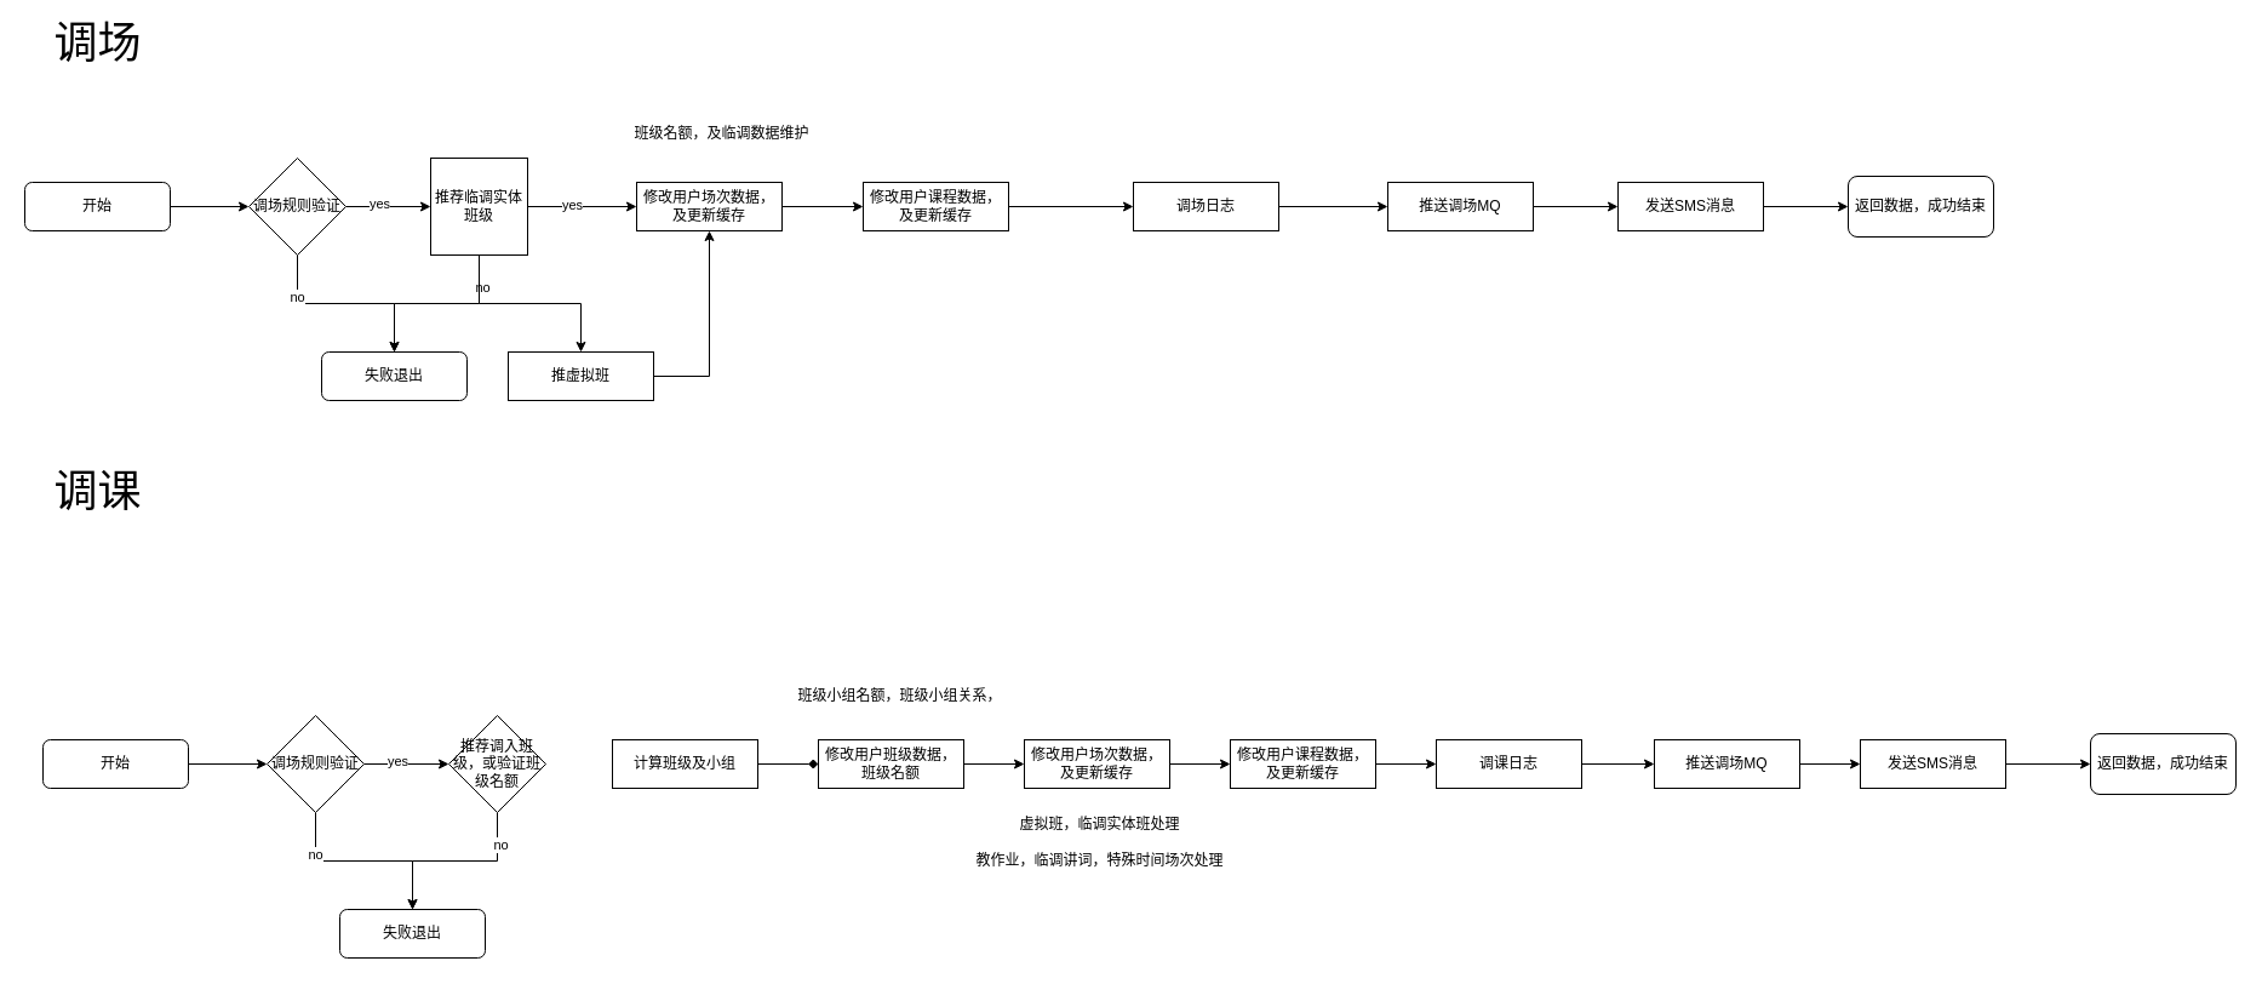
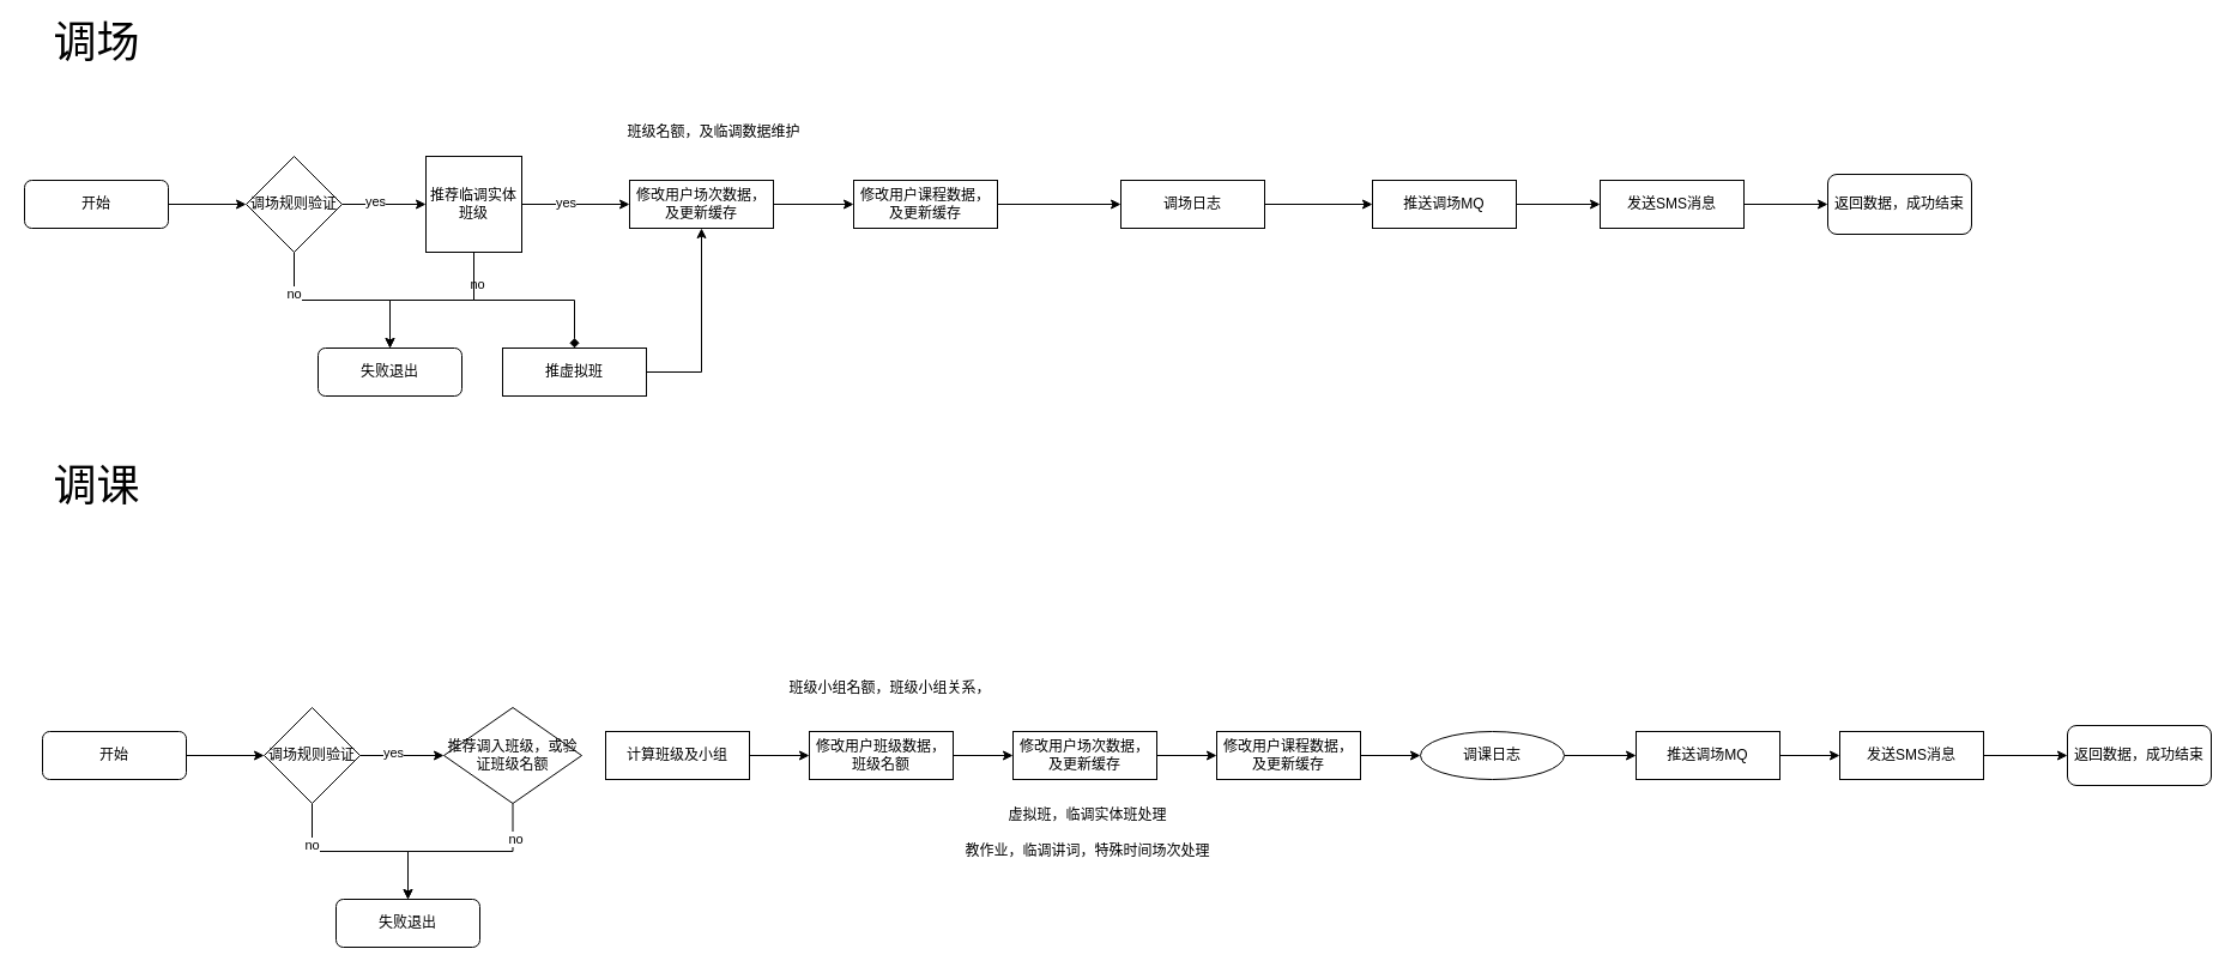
- <mxCell id="13" style="edgeStyle=orthogonalEdgeStyle;rounded=0;orthogonalLoop=1;jettySize=auto;html=1;exitX=0.5;exitY=1;exitDx=0;exitDy=0;" edge="1" parent="1" source="16" target="19"><mxGeometry relative="1" as="geometry" /></mxCell>
+ <mxCell id="13" style="edgeStyle=orthogonalEdgeStyle;rounded=0;orthogonalLoop=1;jettySize=auto;html=1;exitX=0.5;exitY=1;exitDx=0;exitDy=0;endArrow=diamond;" edge="1" parent="1" source="16" target="19"><mxGeometry relative="1" as="geometry" /></mxCell>
- <mxCell id="39" value="推荐调入班级，或验证班级名额" style="rhombus;whiteSpace=wrap;html=1;" vertex="1" parent="1"><mxGeometry x="370" y="590" width="80" height="80" as="geometry" /></mxCell>
+ <mxCell id="39" value="推荐调入班级，或验证班级名额" style="rhombus;whiteSpace=wrap;html=1;" vertex="1" parent="1"><mxGeometry x="370" y="590" width="115" height="80" as="geometry" /></mxCell>
- <mxCell id="41" value="" style="edgeStyle=orthogonalEdgeStyle;rounded=0;orthogonalLoop=1;jettySize=auto;html=1;endArrow=diamond;" edge="1" parent="1" source="42" target="54"><mxGeometry relative="1" as="geometry" /></mxCell>
+ <mxCell id="41" value="" style="edgeStyle=orthogonalEdgeStyle;rounded=0;orthogonalLoop=1;jettySize=auto;html=1;" edge="1" parent="1" source="42" target="54"><mxGeometry relative="1" as="geometry" /></mxCell>
- <mxCell id="58" value="调课日志" style="rounded=0;whiteSpace=wrap;html=1;" vertex="1" parent="1"><mxGeometry x="1185" y="610" width="120" height="40" as="geometry" /></mxCell>
+ <mxCell id="58" value="调课日志" style="ellipse;whiteSpace=wrap;html=1;" vertex="1" parent="1"><mxGeometry x="1185" y="610" width="120" height="40" as="geometry" /></mxCell>
